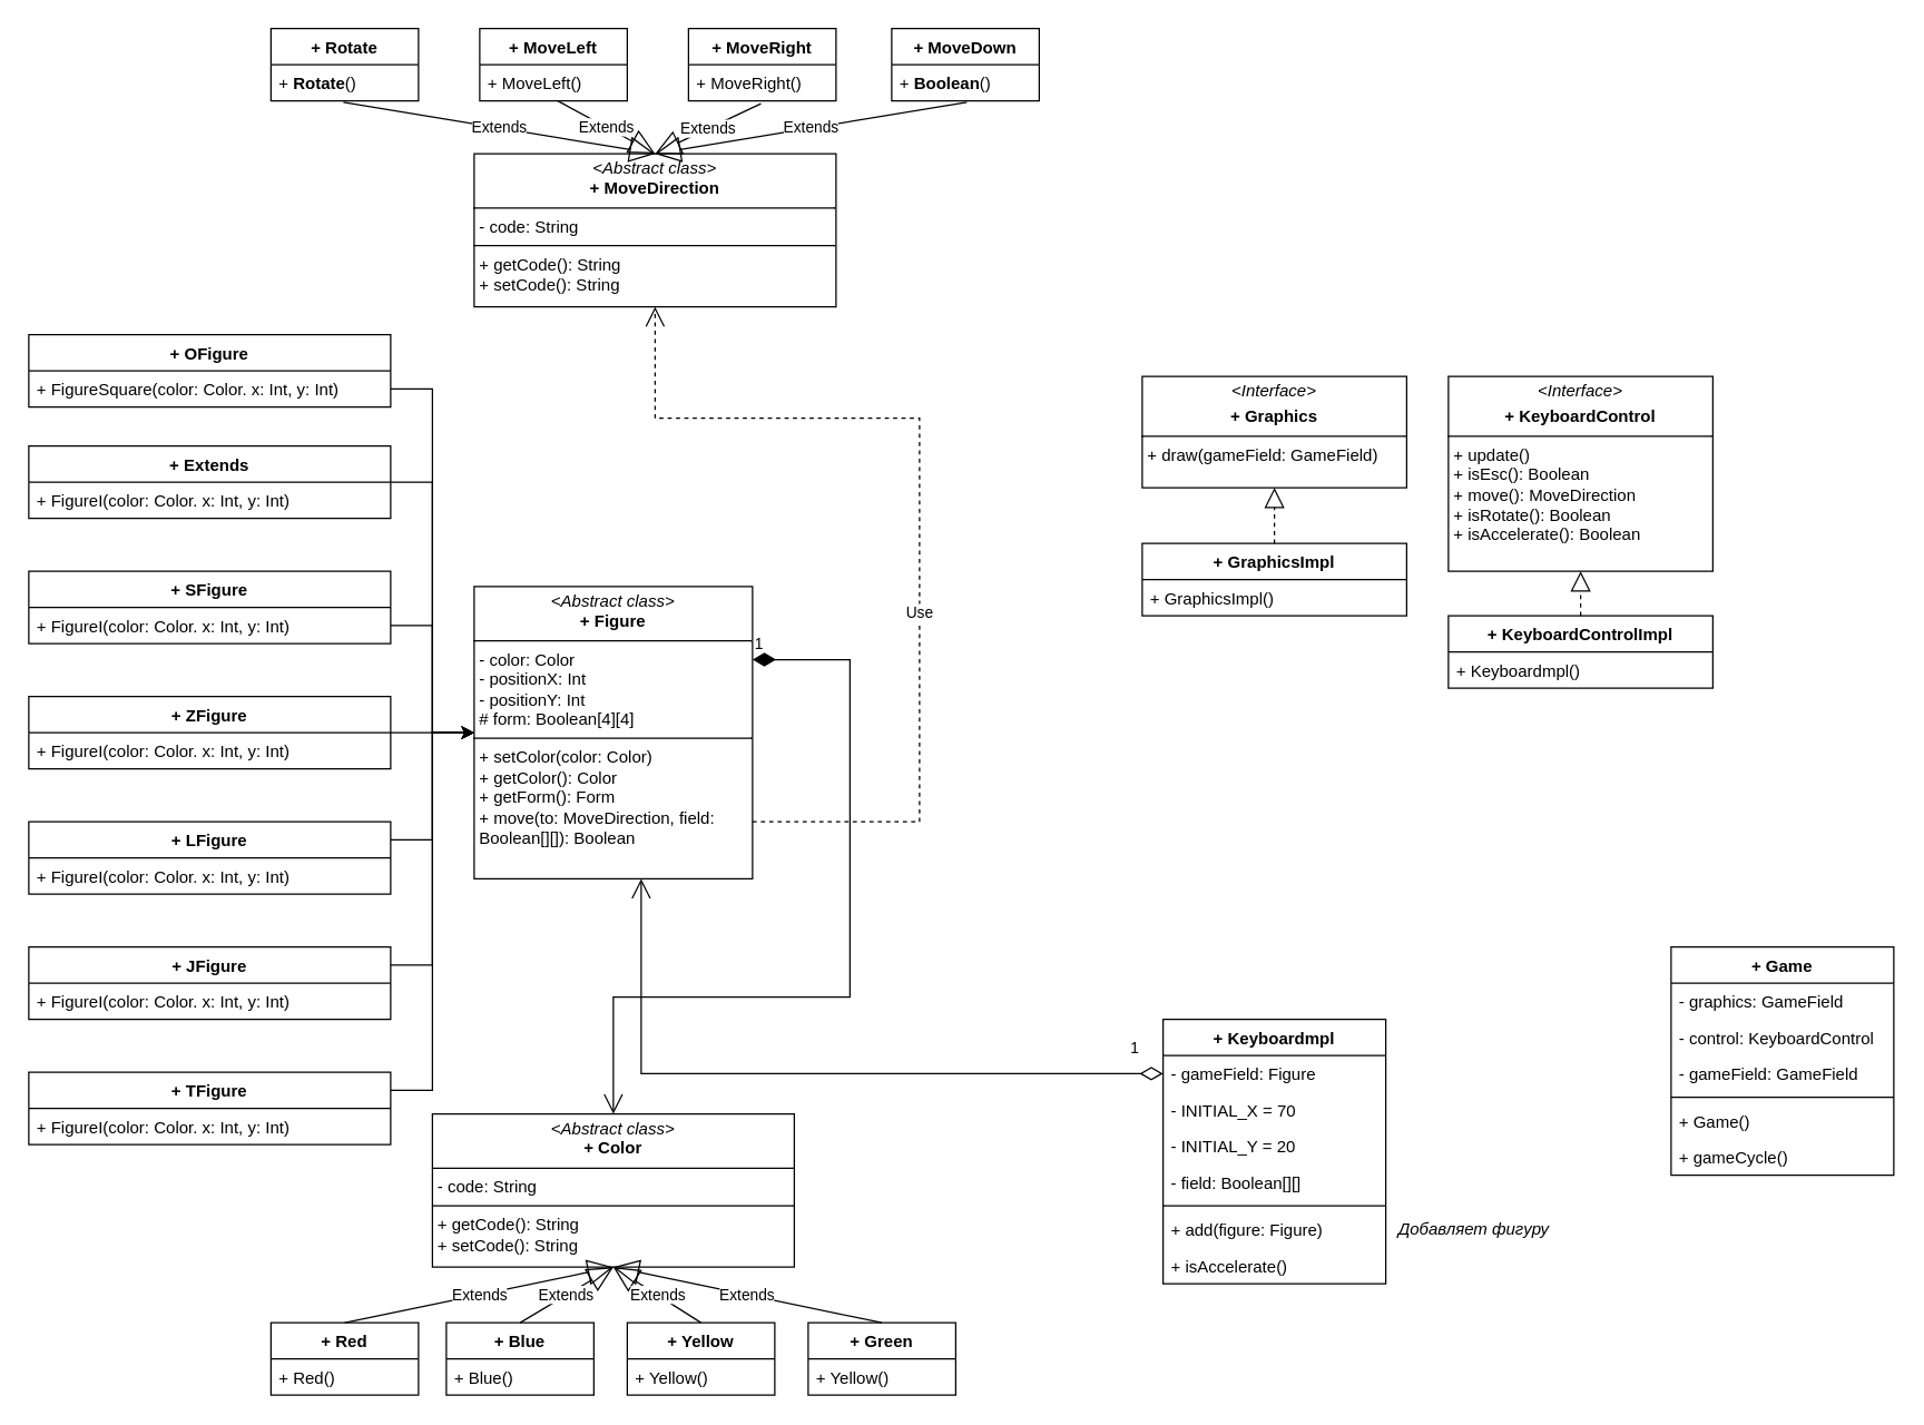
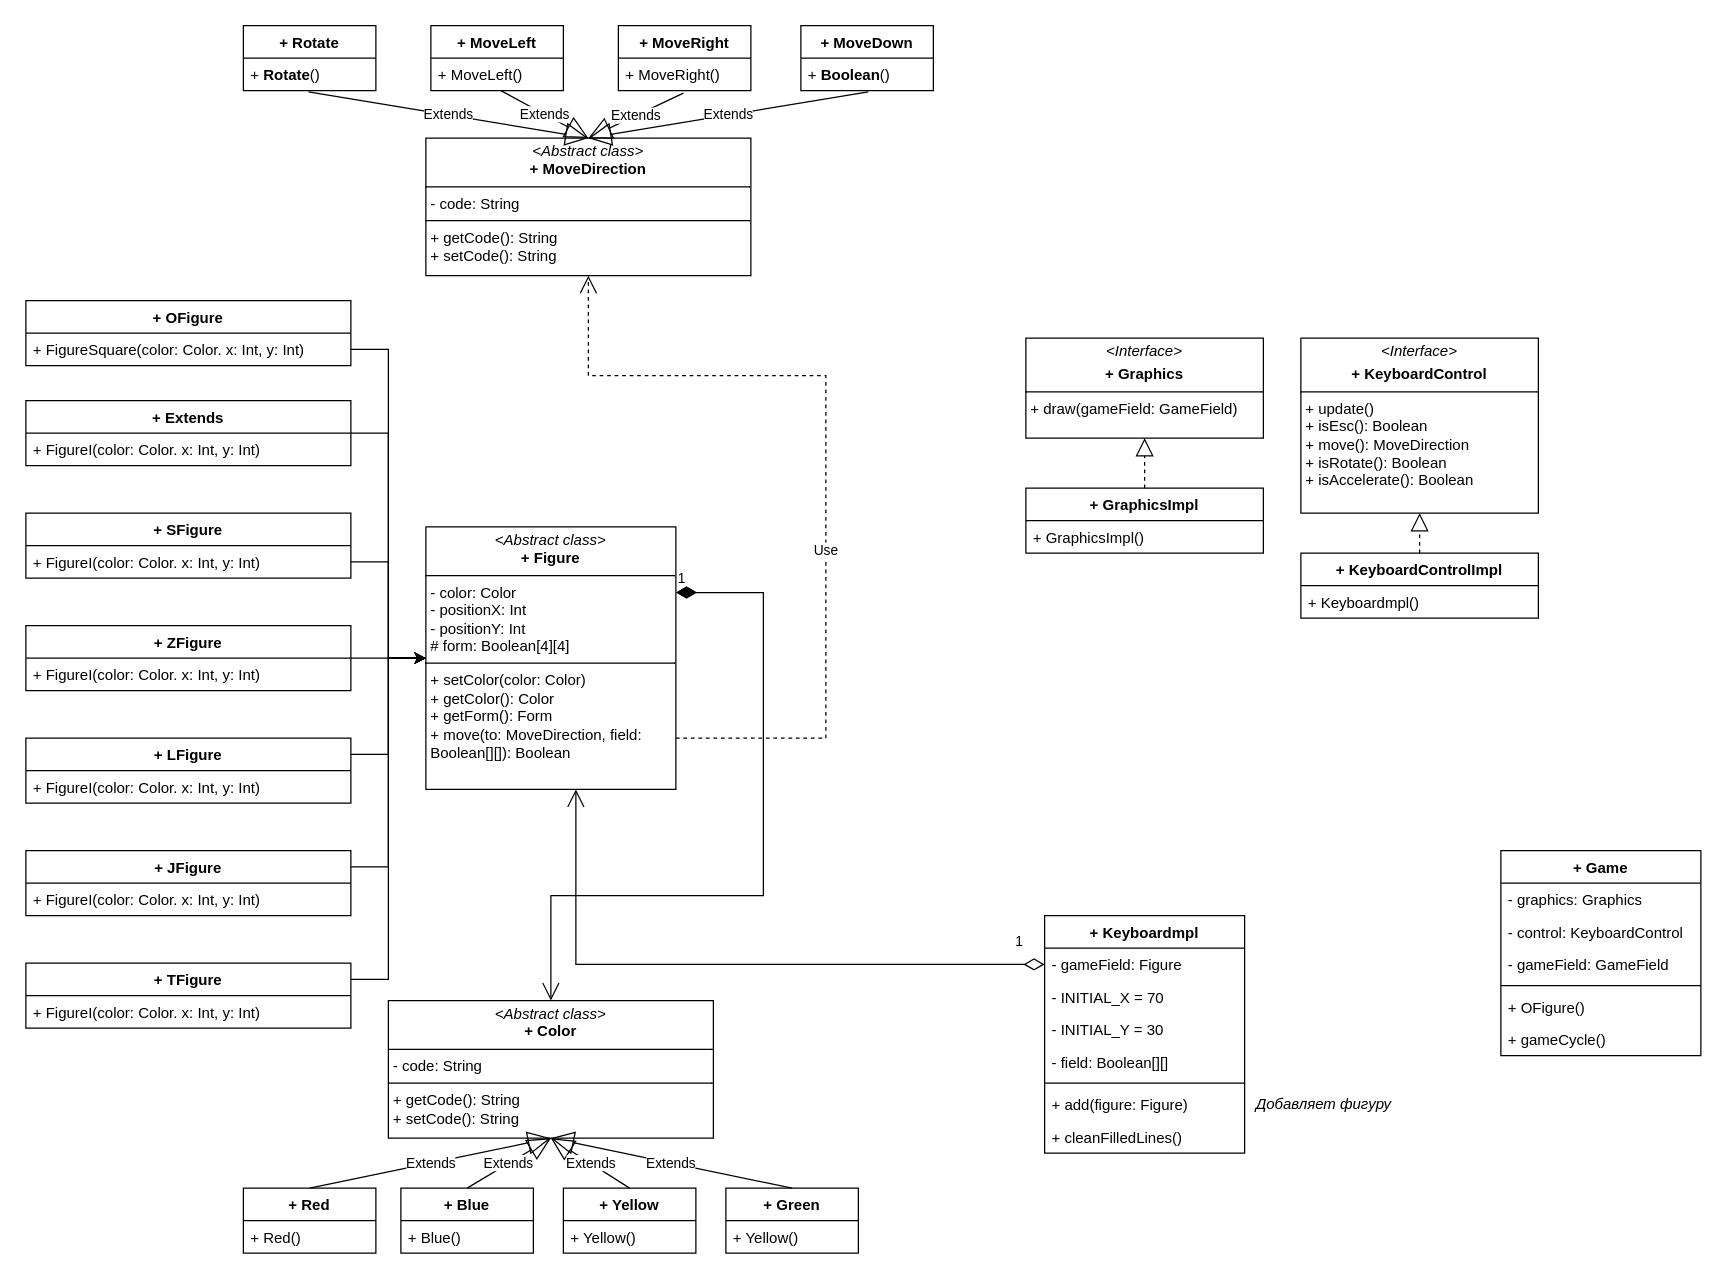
- <mxCell id="50" value="- graphics: GameField" style="text;strokeColor=none;fillColor=none;align=left;verticalAlign=top;spacingLeft=4;spacingRight=4;overflow=hidden;rotatable=0;points=[[0,0.5],[1,0.5]];portConstraint=eastwest;whiteSpace=wrap;html=1;" parent="49" vertex="1"><mxGeometry y="26" width="160" height="26" as="geometry" /></mxCell>
+ <mxCell id="50" value="- graphics: Graphics" style="text;strokeColor=none;fillColor=none;align=left;verticalAlign=top;spacingLeft=4;spacingRight=4;overflow=hidden;rotatable=0;points=[[0,0.5],[1,0.5]];portConstraint=eastwest;whiteSpace=wrap;html=1;" parent="49" vertex="1"><mxGeometry y="26" width="160" height="26" as="geometry" /></mxCell>
- <mxCell id="54" value="+ Game()" style="text;strokeColor=none;fillColor=none;align=left;verticalAlign=top;spacingLeft=4;spacingRight=4;overflow=hidden;rotatable=0;points=[[0,0.5],[1,0.5]];portConstraint=eastwest;whiteSpace=wrap;html=1;" parent="49" vertex="1"><mxGeometry y="112" width="160" height="26" as="geometry" /></mxCell>
+ <mxCell id="54" value="+ OFigure()" style="text;strokeColor=none;fillColor=none;align=left;verticalAlign=top;spacingLeft=4;spacingRight=4;overflow=hidden;rotatable=0;points=[[0,0.5],[1,0.5]];portConstraint=eastwest;whiteSpace=wrap;html=1;" parent="49" vertex="1"><mxGeometry y="112" width="160" height="26" as="geometry" /></mxCell>
- <mxCell id="8" value="- INITIAL_Y = 20" style="text;strokeColor=none;fillColor=none;align=left;verticalAlign=top;spacingLeft=4;spacingRight=4;overflow=hidden;rotatable=0;points=[[0,0.5],[1,0.5]];portConstraint=eastwest;whiteSpace=wrap;html=1;" parent="5" vertex="1"><mxGeometry y="78" width="160" height="26" as="geometry" /></mxCell>
+ <mxCell id="8" value="- INITIAL_Y = 30" style="text;strokeColor=none;fillColor=none;align=left;verticalAlign=top;spacingLeft=4;spacingRight=4;overflow=hidden;rotatable=0;points=[[0,0.5],[1,0.5]];portConstraint=eastwest;whiteSpace=wrap;html=1;" parent="5" vertex="1"><mxGeometry y="78" width="160" height="26" as="geometry" /></mxCell>
- <mxCell id="12" value="+ isAccelerate()" style="text;strokeColor=none;fillColor=none;align=left;verticalAlign=top;spacingLeft=4;spacingRight=4;overflow=hidden;rotatable=0;points=[[0,0.5],[1,0.5]];portConstraint=eastwest;whiteSpace=wrap;html=1;" parent="5" vertex="1"><mxGeometry y="164" width="160" height="26" as="geometry" /></mxCell>
+ <mxCell id="12" value="+ cleanFilledLines()" style="text;strokeColor=none;fillColor=none;align=left;verticalAlign=top;spacingLeft=4;spacingRight=4;overflow=hidden;rotatable=0;points=[[0,0.5],[1,0.5]];portConstraint=eastwest;whiteSpace=wrap;html=1;" parent="5" vertex="1"><mxGeometry y="164" width="160" height="26" as="geometry" /></mxCell>
